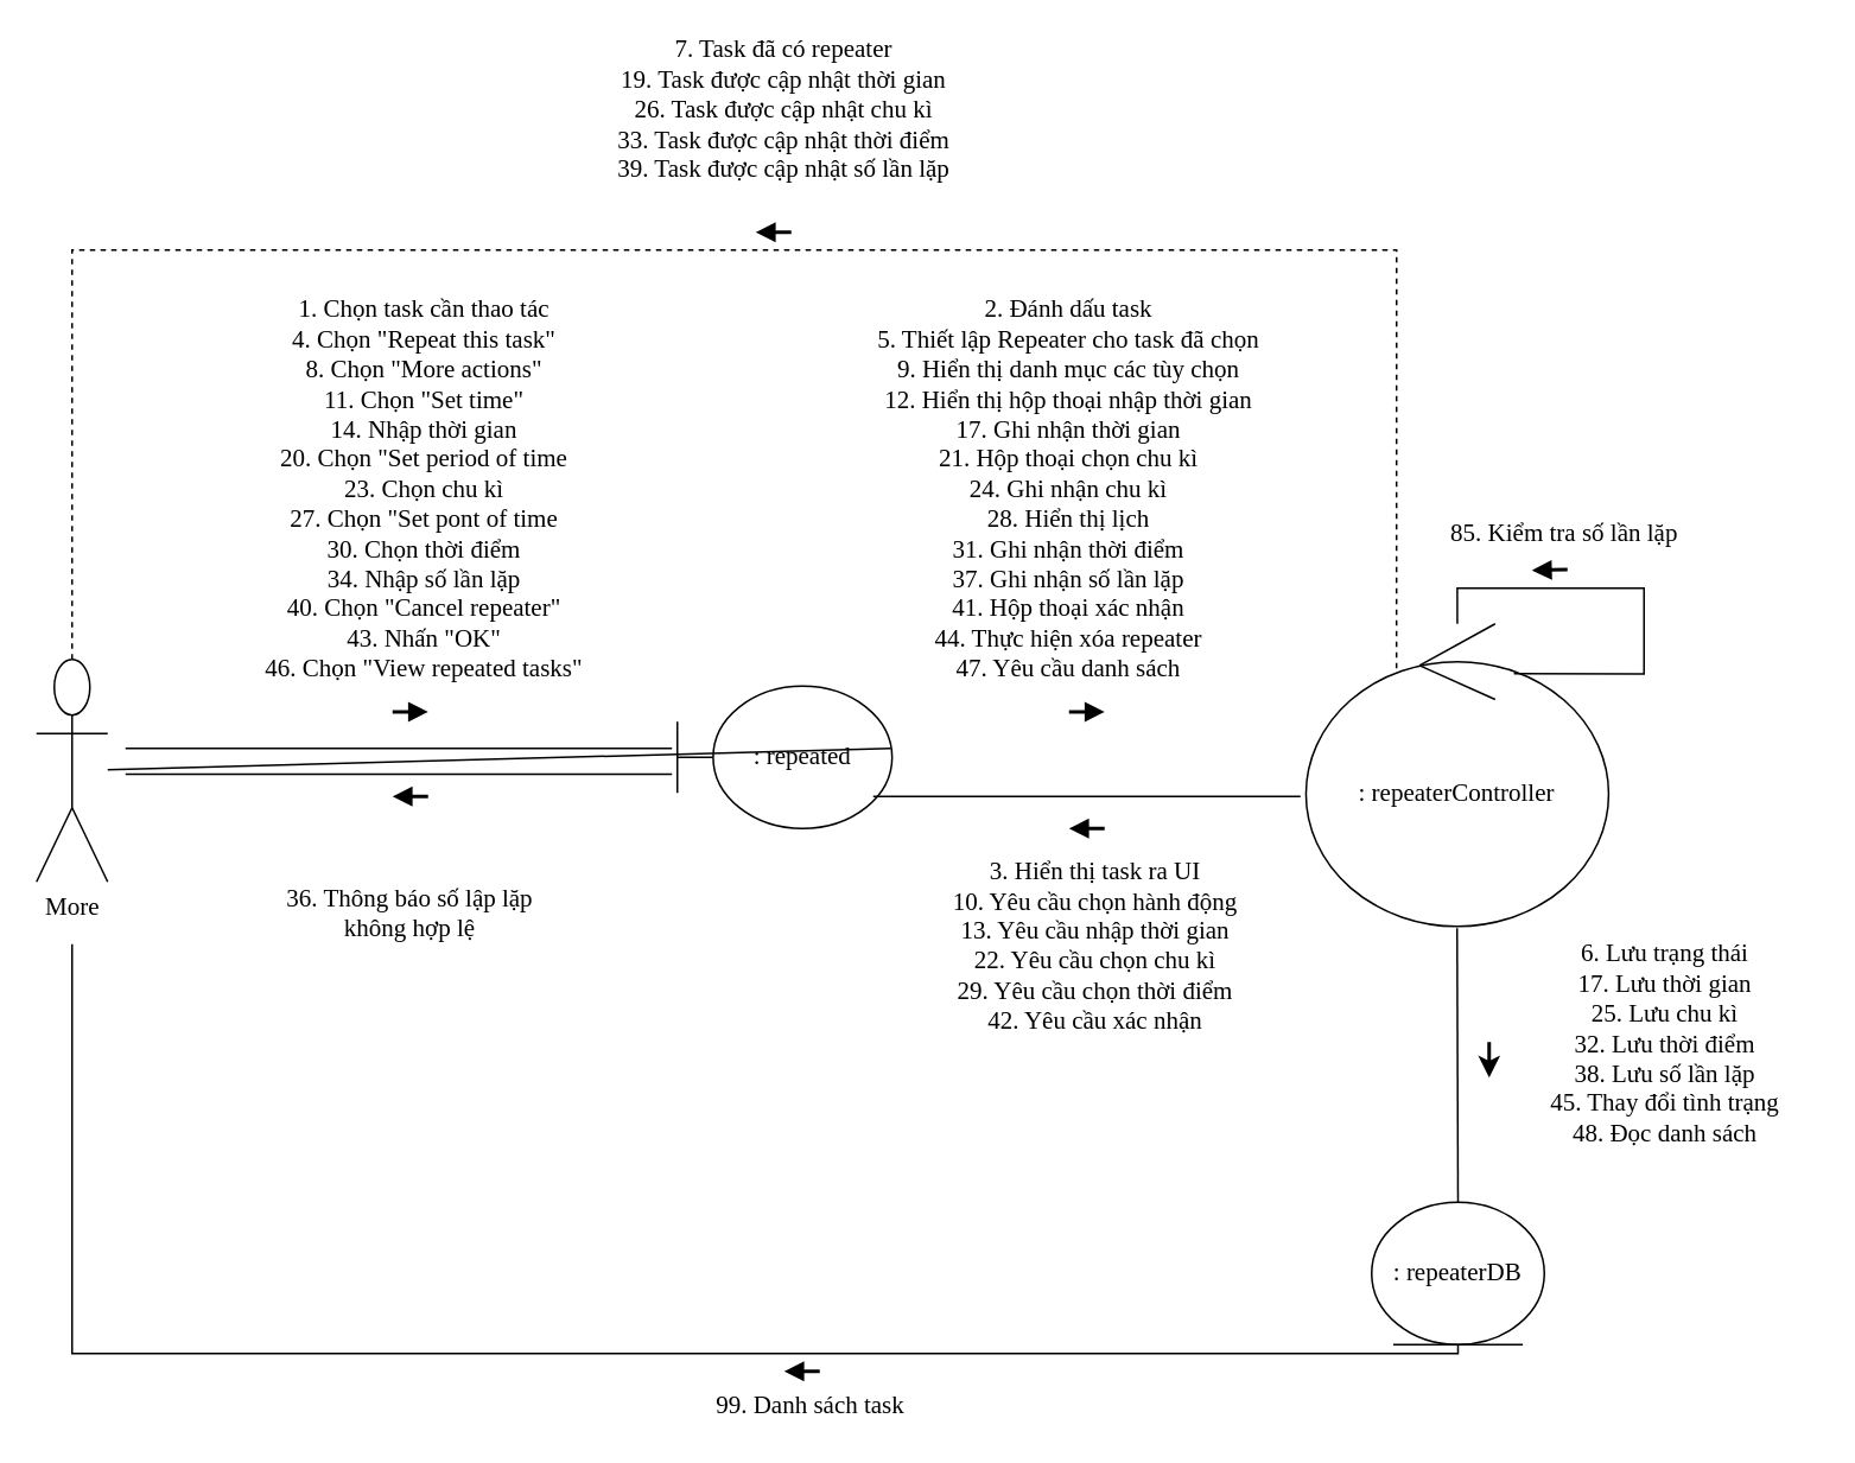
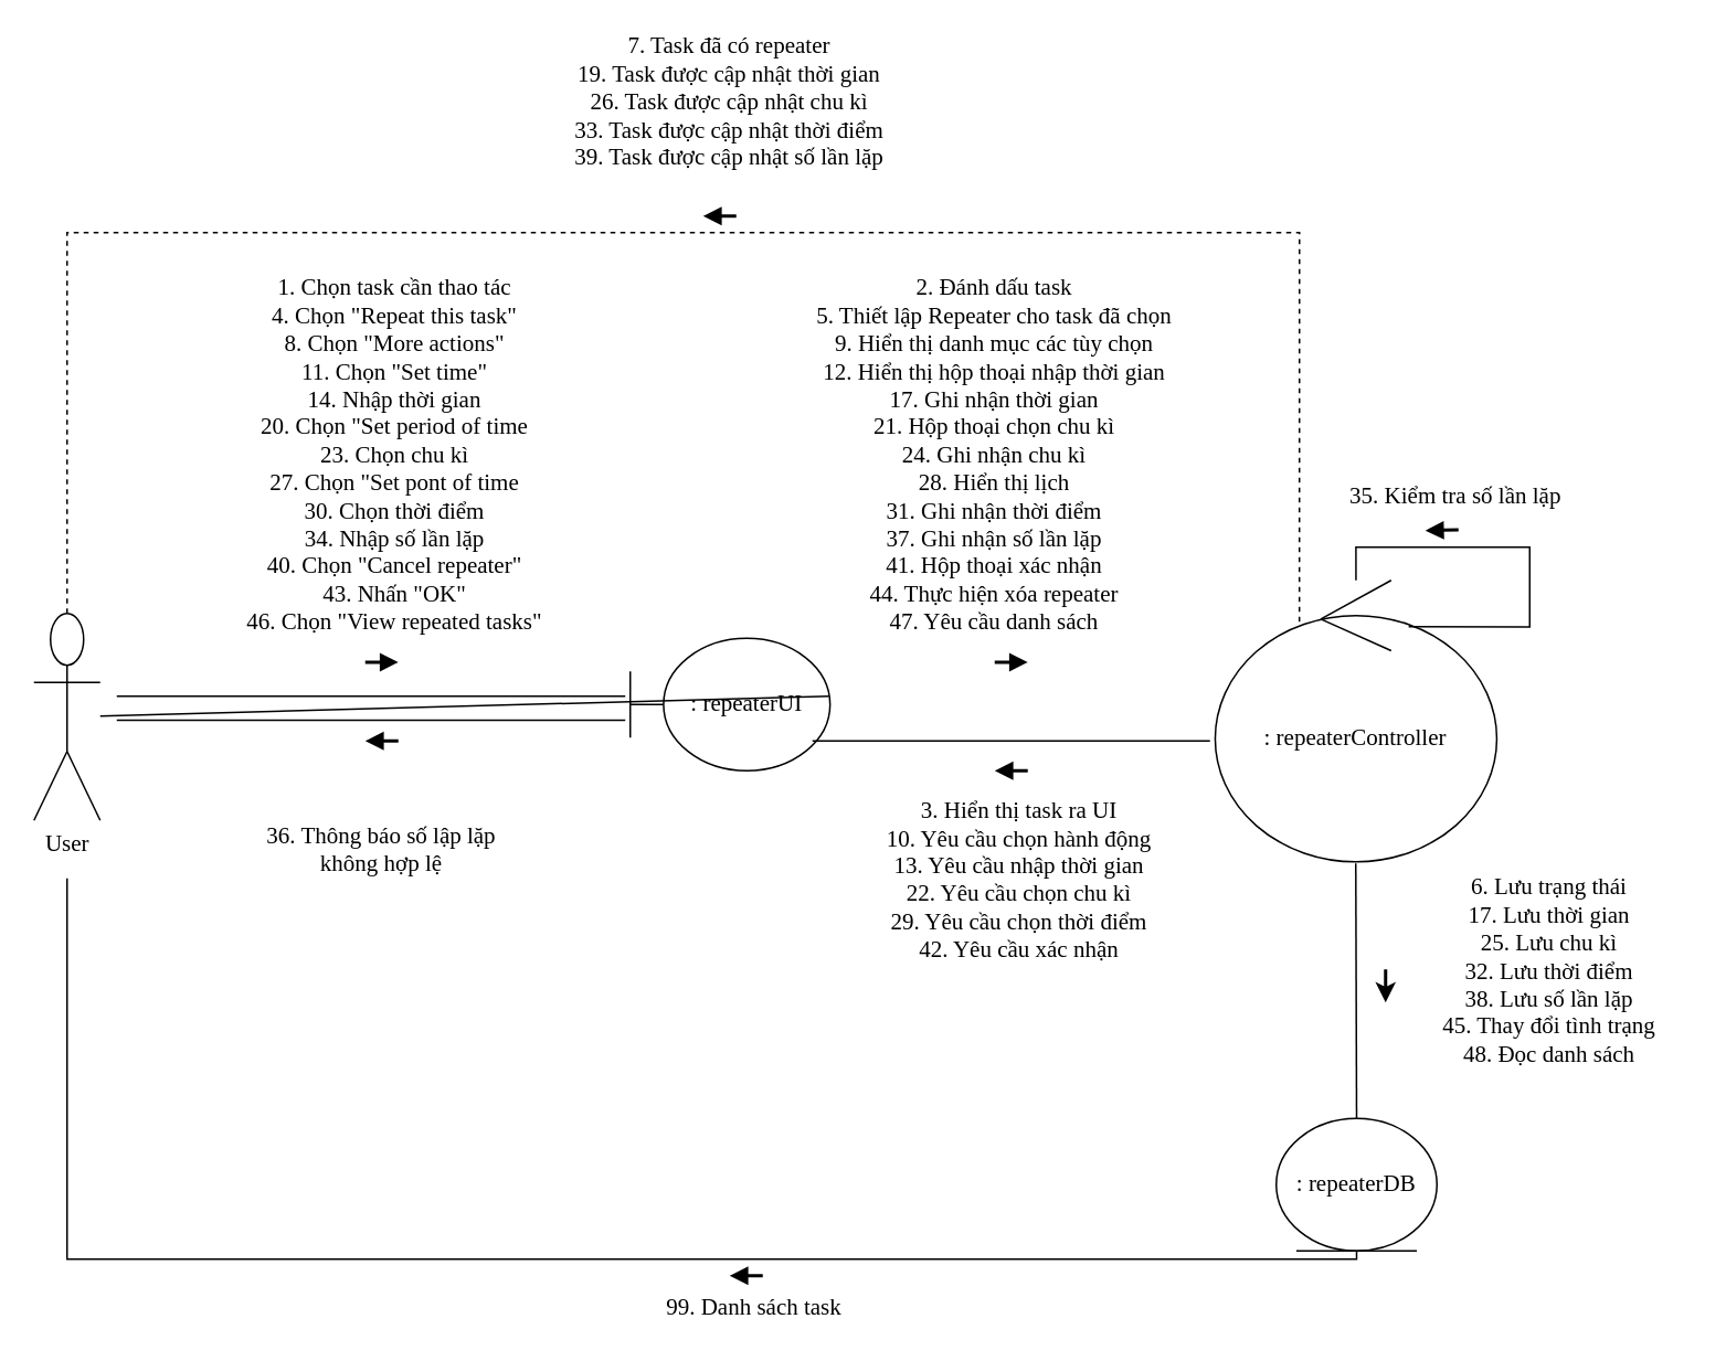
- <mxCell id="26" value="&lt;span style=&quot;background-color: rgb(255 , 255 , 255)&quot;&gt;85. Kiểm tra số lần lặp&lt;/span&gt;" style="text;html=1;strokeColor=none;fillColor=none;align=center;verticalAlign=middle;whiteSpace=wrap;rounded=0;fontFamily=Verdana;fontSize=14;" vertex="1" parent="1"><mxGeometry x="792" y="290" width="173" height="20" as="geometry" /></mxCell>
+ <mxCell id="26" value="&lt;span style=&quot;background-color: rgb(255 , 255 , 255)&quot;&gt;35. Kiểm tra số lần lặp&lt;/span&gt;" style="text;html=1;strokeColor=none;fillColor=none;align=center;verticalAlign=middle;whiteSpace=wrap;rounded=0;fontFamily=Verdana;fontSize=14;" vertex="1" parent="1"><mxGeometry x="792" y="290" width="173" height="20" as="geometry" /></mxCell>
- <mxCell id="5" value=": repeated" style="shape=umlBoundary;whiteSpace=wrap;html=1;fontFamily=Verdana;fontSize=14;" parent="1" vertex="1"><mxGeometry x="380" y="385" width="120.62" height="80" as="geometry" /></mxCell>
+ <mxCell id="5" value=": repeaterUI" style="shape=umlBoundary;whiteSpace=wrap;html=1;fontFamily=Verdana;fontSize=14;" parent="1" vertex="1"><mxGeometry x="380" y="385" width="120.62" height="80" as="geometry" /></mxCell>
- <mxCell id="4" value="More" style="shape=umlActor;verticalLabelPosition=bottom;verticalAlign=top;html=1;fontFamily=Verdana;fontSize=14;" parent="1" vertex="1"><mxGeometry x="20" y="370" width="40" height="125" as="geometry" /></mxCell>
+ <mxCell id="4" value="User" style="shape=umlActor;verticalLabelPosition=bottom;verticalAlign=top;html=1;fontFamily=Verdana;fontSize=14;" parent="1" vertex="1"><mxGeometry x="20" y="370" width="40" height="125" as="geometry" /></mxCell>
